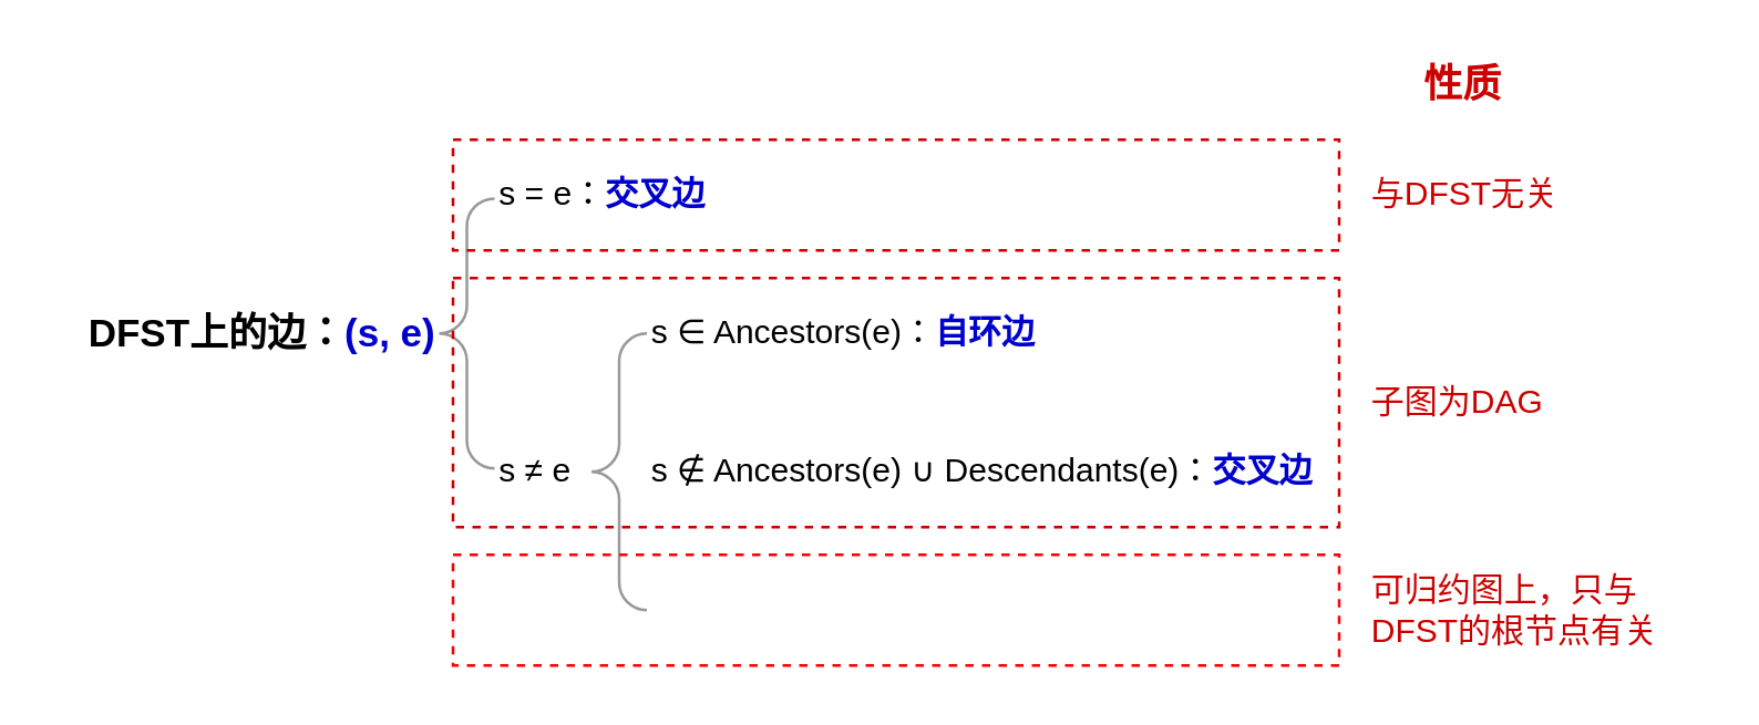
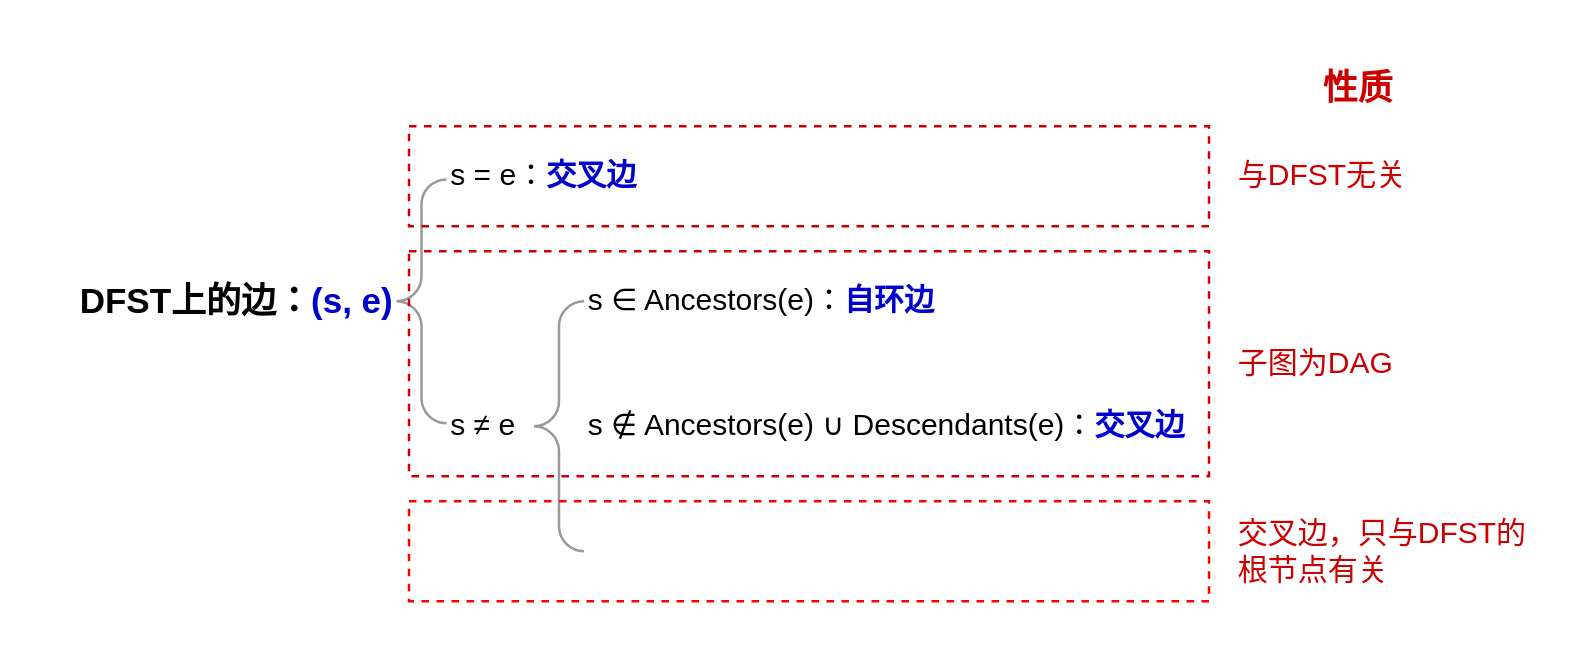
- <mxCell id="15" value="&lt;font style=&quot;font-size: 14px&quot;&gt;&lt;b&gt;&lt;font color=&quot;#CC0000&quot;&gt;性质&lt;/font&gt;&lt;/b&gt;&lt;/font&gt;" style="text;html=1;strokeColor=none;fillColor=none;align=center;verticalAlign=middle;whiteSpace=wrap;rounded=0;dashed=1;hachureGap=4;pointerEvents=0;" parent="1" vertex="1"><mxGeometry x="503" y="20" width="50" height="20" as="geometry" /></mxCell>
+ <mxCell id="15" value="&lt;font style=&quot;font-size: 14px&quot;&gt;&lt;b&gt;&lt;font color=&quot;#CC0000&quot;&gt;性质&lt;/font&gt;&lt;/b&gt;&lt;/font&gt;" style="text;html=1;strokeColor=none;fillColor=none;align=center;verticalAlign=middle;whiteSpace=wrap;rounded=0;dashed=1;hachureGap=4;pointerEvents=0;" parent="1" vertex="1"><mxGeometry x="518" y="25" width="50" height="20" as="geometry" /></mxCell>
- <mxCell id="14" value="&lt;div align=&quot;left&quot;&gt;&lt;font color=&quot;#CC0000&quot;&gt;可归约图上，只与DFST的根节点有关&lt;/font&gt;&lt;/div&gt;" style="text;html=1;strokeColor=none;fillColor=none;align=left;verticalAlign=middle;whiteSpace=wrap;rounded=0;dashed=1;hachureGap=4;pointerEvents=0;" parent="1" vertex="1"><mxGeometry x="493" y="205" width="120" height="30" as="geometry" /></mxCell>
+ <mxCell id="14" value="&lt;div align=&quot;left&quot;&gt;&lt;font color=&quot;#CC0000&quot;&gt;交叉边，只与DFST的根节点有关&lt;/font&gt;&lt;/div&gt;" style="text;html=1;strokeColor=none;fillColor=none;align=left;verticalAlign=middle;whiteSpace=wrap;rounded=0;dashed=1;hachureGap=4;pointerEvents=0;" parent="1" vertex="1"><mxGeometry x="493" y="205" width="120" height="30" as="geometry" /></mxCell>
